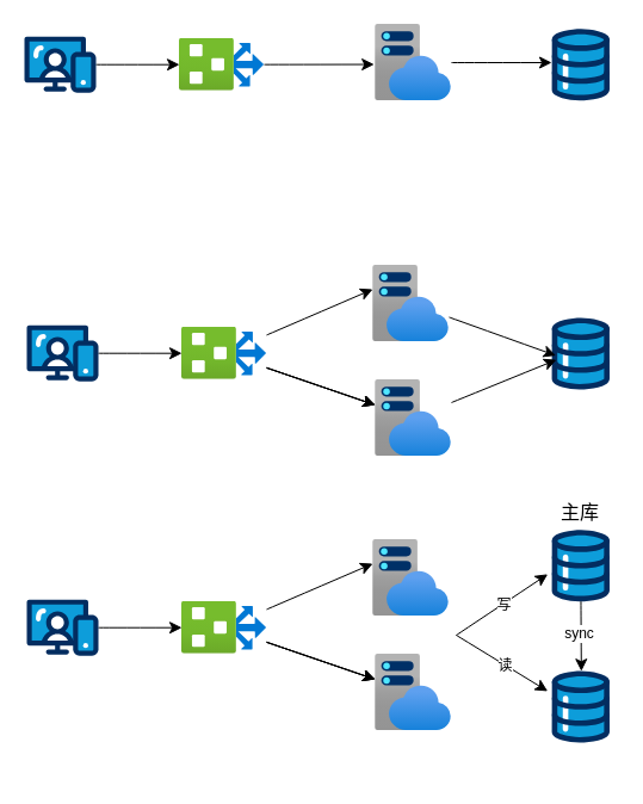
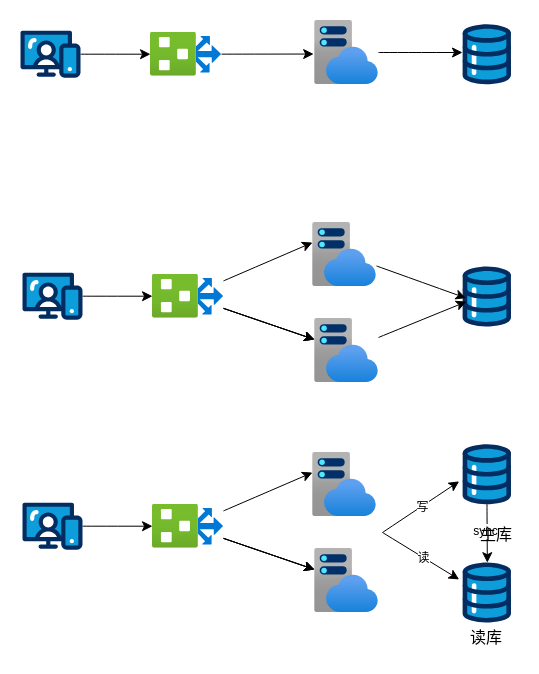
- <mxCell id="38" value="主库" style="text;html=1;align=center;verticalAlign=middle;whiteSpace=wrap;rounded=0;fontSize=16;" vertex="1" parent="1"><mxGeometry x="456.3" y="413.7" width="60" height="30" as="geometry" /></mxCell>
+ <mxCell id="38" value="主库" style="text;html=1;align=center;verticalAlign=middle;whiteSpace=wrap;rounded=0;fontSize=16;" vertex="1" parent="1"><mxGeometry x="466.3" y="518.7" width="60" height="30" as="geometry" /></mxCell>
+ <mxCell id="39" value="读库" style="text;html=1;align=center;verticalAlign=middle;whiteSpace=wrap;rounded=0;fontSize=16;" vertex="1" parent="1"><mxGeometry x="456.3" y="622" width="60" height="30" as="geometry" /></mxCell>
